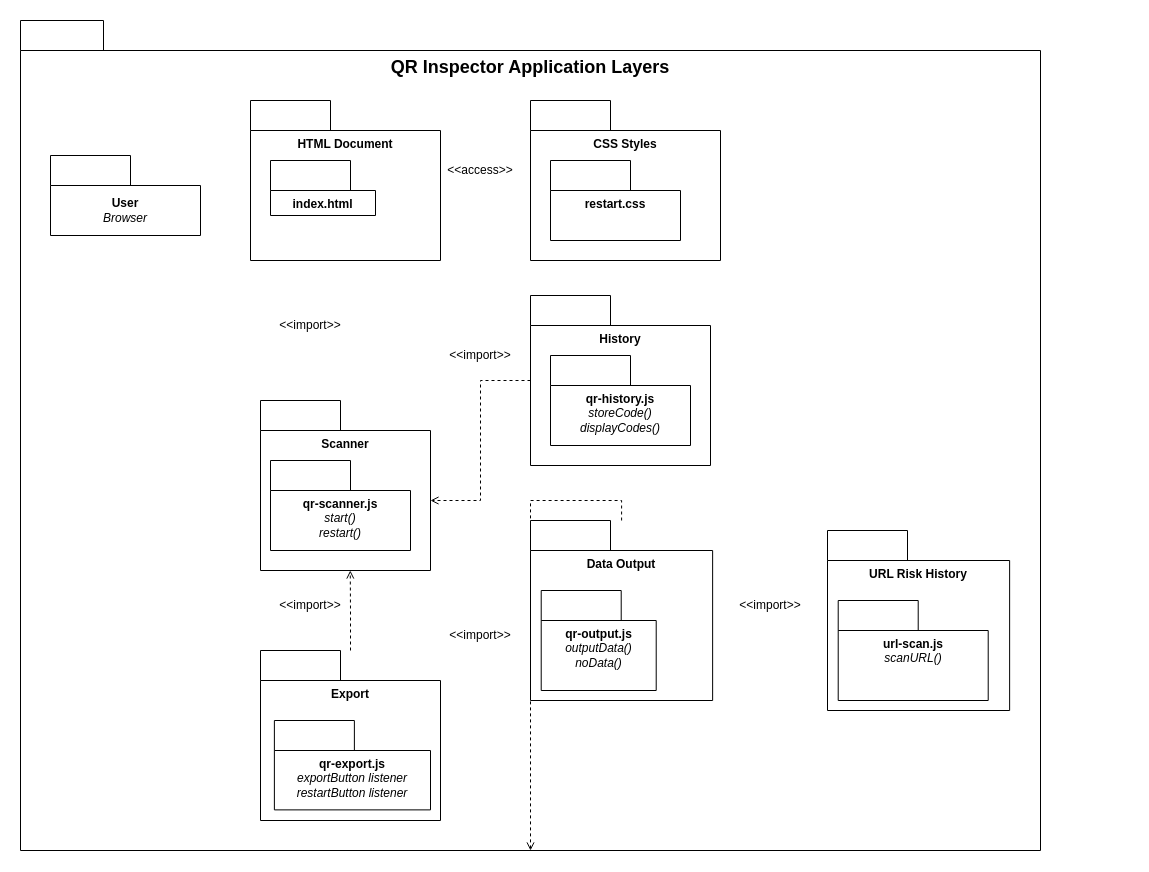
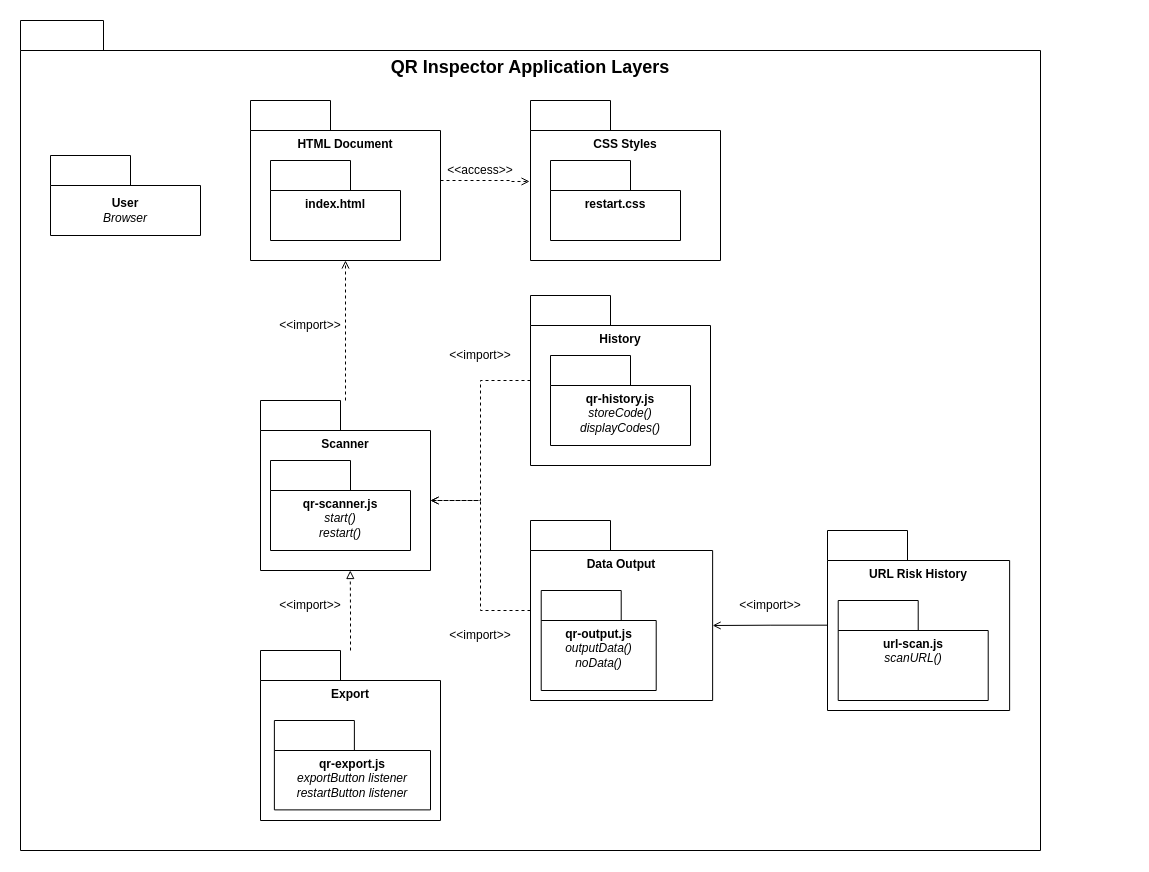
+ <mxCell id="18" style="edgeStyle=orthogonalEdgeStyle;rounded=0;orthogonalLoop=1;jettySize=auto;html=1;entryX=-0.005;entryY=0.506;entryDx=0;entryDy=0;entryPerimeter=0;dashed=1;endArrow=open;endFill=0;" edge="1" parent="1" source="13" target="9"><mxGeometry relative="1" as="geometry"><Array as="points"><mxPoint x="509" y="180" /></Array></mxGeometry></mxCell>
- <mxCell id="14" value="index.html" style="shape=folder;fontStyle=1;tabWidth=80;tabHeight=30;tabPosition=left;html=1;boundedLbl=1;whiteSpace=wrap;verticalAlign=top;" vertex="1" parent="12"><mxGeometry x="20" y="60" width="105" height="55" as="geometry" /></mxCell>
+ <mxCell id="14" value="index.html" style="shape=folder;fontStyle=1;tabWidth=80;tabHeight=30;tabPosition=left;html=1;boundedLbl=1;whiteSpace=wrap;verticalAlign=top;" vertex="1" parent="12"><mxGeometry x="20" y="60" width="130" height="80" as="geometry" /></mxCell>
+ <mxCell id="20" style="edgeStyle=orthogonalEdgeStyle;rounded=0;orthogonalLoop=1;jettySize=auto;html=1;entryX=0.5;entryY=1;entryDx=0;entryDy=0;entryPerimeter=0;dashed=1;endArrow=open;endFill=0;" edge="1" parent="1" source="16" target="13"><mxGeometry relative="1" as="geometry" /></mxCell>
- <mxCell id="38" style="edgeStyle=orthogonalEdgeStyle;rounded=0;orthogonalLoop=1;jettySize=auto;html=1;entryX=0.528;entryY=1;entryDx=0;entryDy=0;entryPerimeter=0;dashed=1;strokeColor=default;align=center;verticalAlign=middle;fontFamily=Helvetica;fontSize=11;fontColor=default;labelBackgroundColor=default;endArrow=open;endFill=0;" edge="1" parent="1" source="35" target="16"><mxGeometry relative="1" as="geometry" /></mxCell>
+ <mxCell id="38" style="edgeStyle=orthogonalEdgeStyle;rounded=0;orthogonalLoop=1;jettySize=auto;html=1;entryX=0.528;entryY=1;entryDx=0;entryDy=0;entryPerimeter=0;dashed=1;strokeColor=default;align=center;verticalAlign=middle;fontFamily=Helvetica;fontSize=11;fontColor=default;labelBackgroundColor=default;endArrow=block;endFill=0;" edge="1" parent="1" source="35" target="16"><mxGeometry relative="1" as="geometry" /></mxCell>
+ <mxCell id="32" value="" style="endArrow=open;html=1;rounded=0;strokeColor=default;align=center;verticalAlign=middle;fontFamily=Helvetica;fontSize=11;fontColor=default;labelBackgroundColor=default;edgeStyle=orthogonalEdgeStyle;entryX=0;entryY=0;entryDx=182.143;entryDy=105;entryPerimeter=0;exitX=0.002;exitY=0.526;exitDx=0;exitDy=0;exitPerimeter=0;endFill=0;" edge="1" parent="1" source="30" target="5"><mxGeometry width="50" height="50" relative="1" as="geometry"><mxPoint x="740" y="660" as="sourcePoint" /><mxPoint x="790" y="610" as="targetPoint" /></mxGeometry></mxCell>
- <mxCell id="26" style="edgeStyle=orthogonalEdgeStyle;rounded=0;orthogonalLoop=1;jettySize=auto;html=1;dashed=1;strokeColor=default;align=center;verticalAlign=middle;fontFamily=Helvetica;fontSize=11;fontColor=default;labelBackgroundColor=default;endArrow=open;endFill=0;" edge="1" parent="1" source="5" target="2"><mxGeometry relative="1" as="geometry" /></mxCell>
+ <mxCell id="26" style="edgeStyle=orthogonalEdgeStyle;rounded=0;orthogonalLoop=1;jettySize=auto;html=1;entryX=0;entryY=0;entryDx=170;entryDy=100;entryPerimeter=0;dashed=1;strokeColor=default;align=center;verticalAlign=middle;fontFamily=Helvetica;fontSize=11;fontColor=default;labelBackgroundColor=default;endArrow=open;endFill=0;" edge="1" parent="1" source="5" target="16"><mxGeometry relative="1" as="geometry" /></mxCell>
